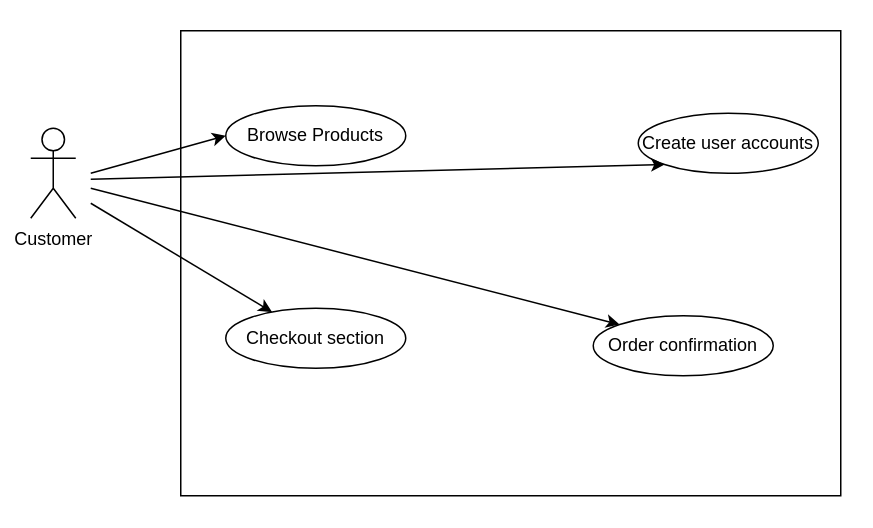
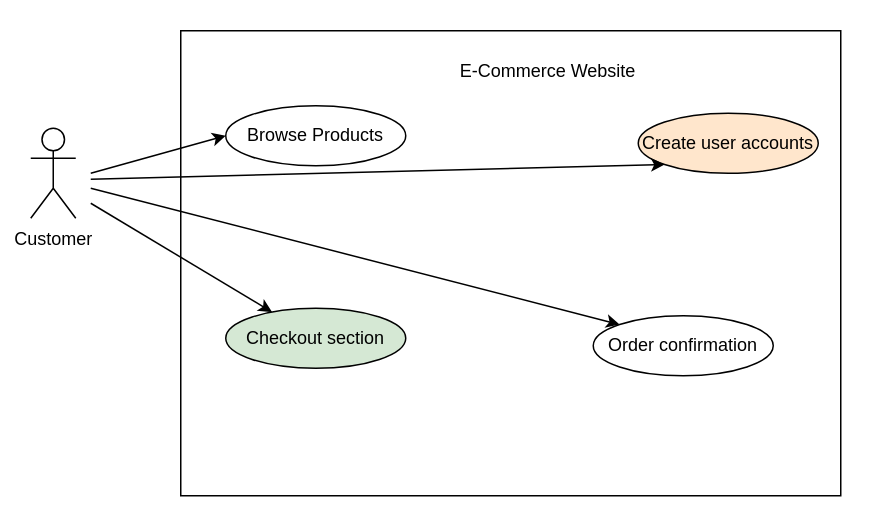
+ <mxCell id="3" value="E-Commerce Website" style="text;html=1;strokeColor=none;fillColor=none;align=center;verticalAlign=middle;whiteSpace=wrap;rounded=0;" vertex="1" parent="1"><mxGeometry x="295" y="32" width="140" height="30" as="geometry" /></mxCell>
- <mxCell id="5" value="Create user accounts" style="ellipse;whiteSpace=wrap;html=1;" vertex="1" parent="1"><mxGeometry x="425" y="75" width="120" height="40" as="geometry" /></mxCell>
+ <mxCell id="5" value="Create user accounts" style="ellipse;whiteSpace=wrap;html=1;fillColor=#ffe6cc;" vertex="1" parent="1"><mxGeometry x="425" y="75" width="120" height="40" as="geometry" /></mxCell>
- <mxCell id="6" value="Checkout section" style="ellipse;whiteSpace=wrap;html=1;" vertex="1" parent="1"><mxGeometry x="150" y="205" width="120" height="40" as="geometry" /></mxCell>
+ <mxCell id="6" value="Checkout section" style="ellipse;whiteSpace=wrap;html=1;fillColor=#d5e8d4;" vertex="1" parent="1"><mxGeometry x="150" y="205" width="120" height="40" as="geometry" /></mxCell>
